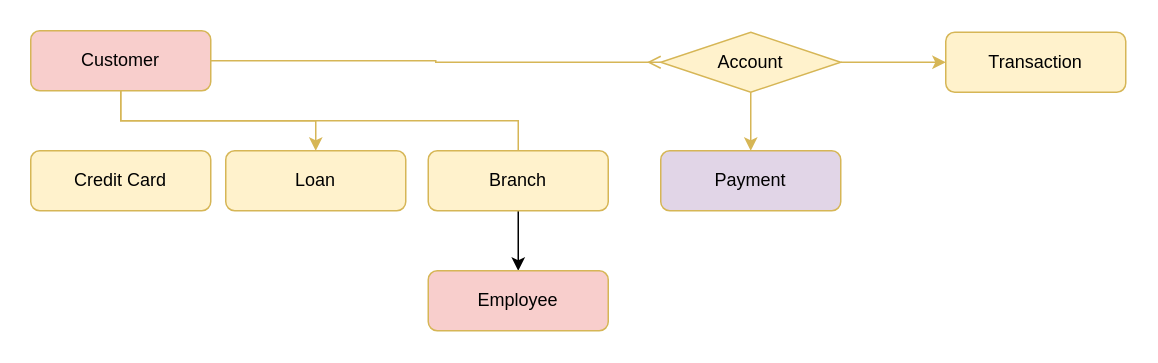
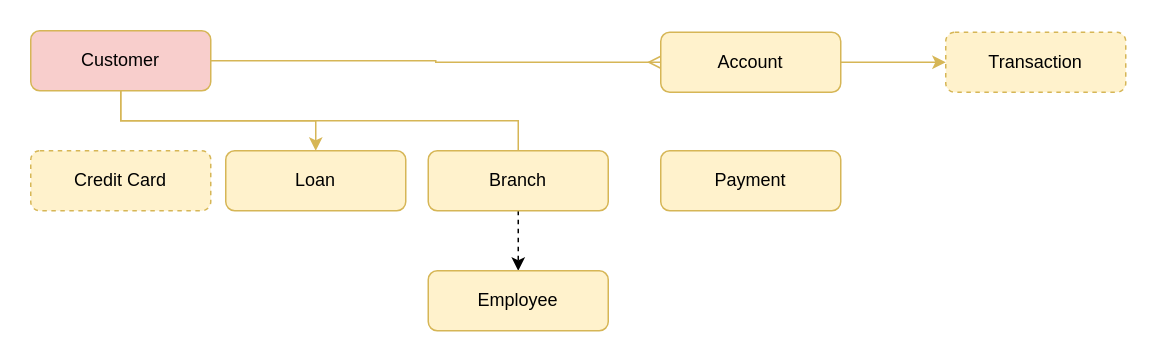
- <mxCell id="3" value="Account" style="rhombus;whiteSpace=wrap;html=1;fillColor=#fff2cc;strokeColor=#d6b656;" parent="1" vertex="1"><mxGeometry x="440" y="21" width="120" height="40" as="geometry" /></mxCell>
+ <mxCell id="3" value="Account" style="rounded=1;whiteSpace=wrap;html=1;fillColor=#fff2cc;strokeColor=#d6b656;" parent="1" vertex="1"><mxGeometry x="440" y="21" width="120" height="40" as="geometry" /></mxCell>
- <mxCell id="4" value="Transaction" style="rounded=1;whiteSpace=wrap;html=1;fillColor=#fff2cc;strokeColor=#d6b656;" parent="1" vertex="1"><mxGeometry x="630" y="21" width="120" height="40" as="geometry" /></mxCell>
+ <mxCell id="4" value="Transaction" style="rounded=1;whiteSpace=wrap;html=1;fillColor=#fff2cc;strokeColor=#d6b656;dashed=1;" parent="1" vertex="1"><mxGeometry x="630" y="21" width="120" height="40" as="geometry" /></mxCell>
- <mxCell id="13" style="edgeStyle=orthogonalEdgeStyle;rounded=0;html=1;exitX=0.5;exitY=1;exitPerimeter=1;entryX=0.5;entryY=0;entryPerimeter=1;fillColor=#fff2cc;strokeColor=#d6b656;" parent="1" source="3" target="5" edge="1"><mxGeometry relative="1" as="geometry" /></mxCell>
- <mxCell id="6" value="Credit Card" style="rounded=1;whiteSpace=wrap;html=1;fillColor=#fff2cc;strokeColor=#d6b656;" parent="1" vertex="1"><mxGeometry x="20" y="100" width="120" height="40" as="geometry" /></mxCell>
+ <mxCell id="6" value="Credit Card" style="rounded=1;whiteSpace=wrap;html=1;fillColor=#fff2cc;strokeColor=#d6b656;dashed=1;" parent="1" vertex="1"><mxGeometry x="20" y="100" width="120" height="40" as="geometry" /></mxCell>
- <mxCell id="5" value="Payment" style="rounded=1;whiteSpace=wrap;html=1;fillColor=#e1d5e7;strokeColor=#d6b656;" parent="1" vertex="1"><mxGeometry x="440" y="100" width="120" height="40" as="geometry" /></mxCell>
+ <mxCell id="5" value="Payment" style="rounded=1;whiteSpace=wrap;html=1;fillColor=#fff2cc;strokeColor=#d6b656;" parent="1" vertex="1"><mxGeometry x="440" y="100" width="120" height="40" as="geometry" /></mxCell>
- <mxCell id="8" style="edgeStyle=orthogonalEdgeStyle;rounded=0;orthogonalLoop=1;jettySize=auto;html=1;entryX=0.5;entryY=0;entryDx=0;entryDy=0;" edge="1" parent="1" source="9" target="10"><mxGeometry relative="1" as="geometry" /></mxCell>
+ <mxCell id="8" style="edgeStyle=orthogonalEdgeStyle;rounded=0;orthogonalLoop=1;jettySize=auto;html=1;entryX=0.5;entryY=0;entryDx=0;entryDy=0;dashed=1;" edge="1" parent="1" source="9" target="10"><mxGeometry relative="1" as="geometry" /></mxCell>
- <mxCell id="10" value="Employee" style="rounded=1;whiteSpace=wrap;html=1;fillColor=#f8cecc;strokeColor=#d6b656;" parent="1" vertex="1"><mxGeometry x="285" y="180" width="120" height="40" as="geometry" /></mxCell>
+ <mxCell id="10" value="Employee" style="rounded=1;whiteSpace=wrap;html=1;fillColor=#fff2cc;strokeColor=#d6b656;" parent="1" vertex="1"><mxGeometry x="285" y="180" width="120" height="40" as="geometry" /></mxCell>
